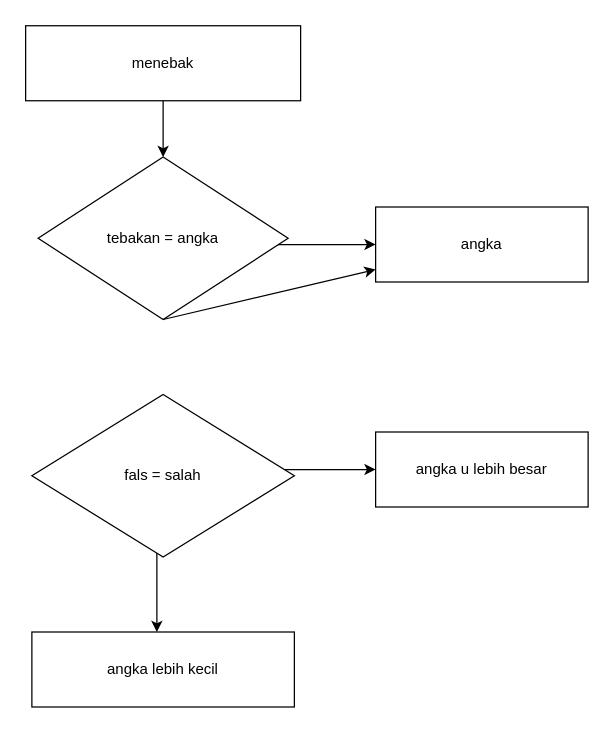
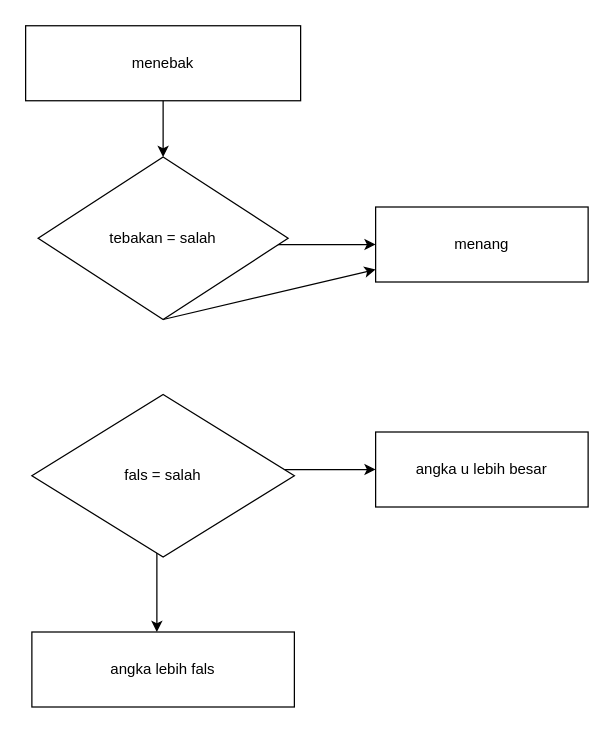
- <mxCell id="12" value="tebakan = angka" style="rhombus;whiteSpace=wrap;html=1;" vertex="1" parent="1"><mxGeometry x="30" y="125" width="200" height="130" as="geometry" /></mxCell>
+ <mxCell id="12" value="tebakan = salah" style="rhombus;whiteSpace=wrap;html=1;" vertex="1" parent="1"><mxGeometry x="30" y="125" width="200" height="130" as="geometry" /></mxCell>
- <mxCell id="9" value="angka" style="rounded=0;whiteSpace=wrap;html=1;" vertex="1" parent="1"><mxGeometry x="300" y="165" width="170" height="60" as="geometry" /></mxCell>
+ <mxCell id="9" value="menang" style="rounded=0;whiteSpace=wrap;html=1;" vertex="1" parent="1"><mxGeometry x="300" y="165" width="170" height="60" as="geometry" /></mxCell>
- <mxCell id="6" value="angka lebih kecil" style="rounded=0;whiteSpace=wrap;html=1;" vertex="1" parent="1"><mxGeometry x="25" y="505" width="210" height="60" as="geometry" /></mxCell>
+ <mxCell id="6" value="angka lebih fals" style="rounded=0;whiteSpace=wrap;html=1;" vertex="1" parent="1"><mxGeometry x="25" y="505" width="210" height="60" as="geometry" /></mxCell>
